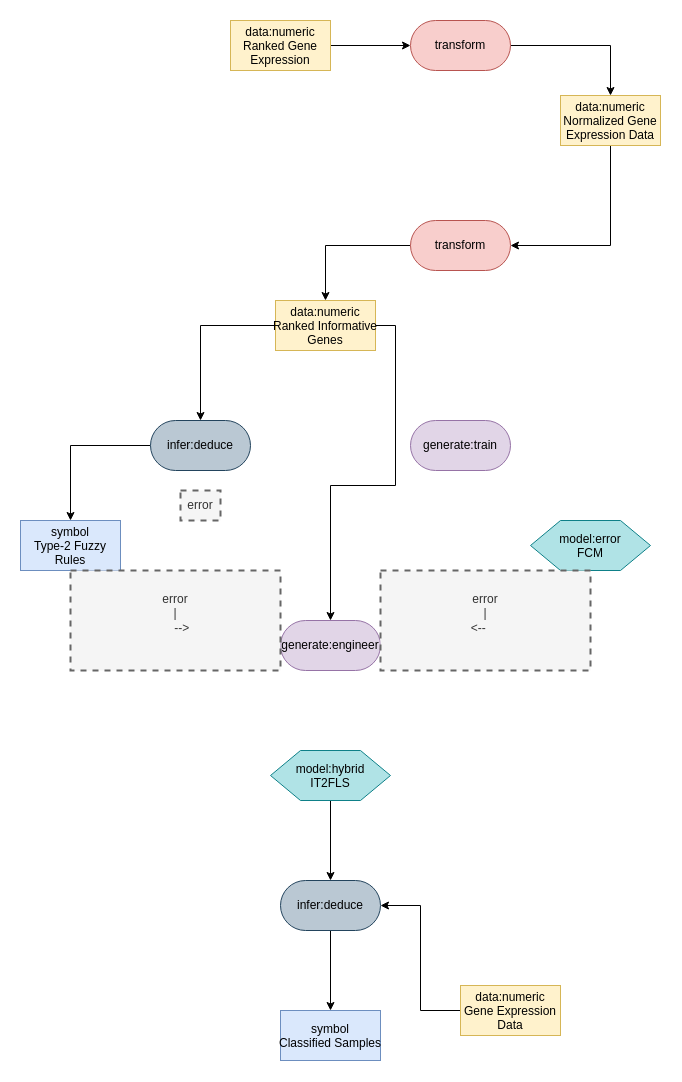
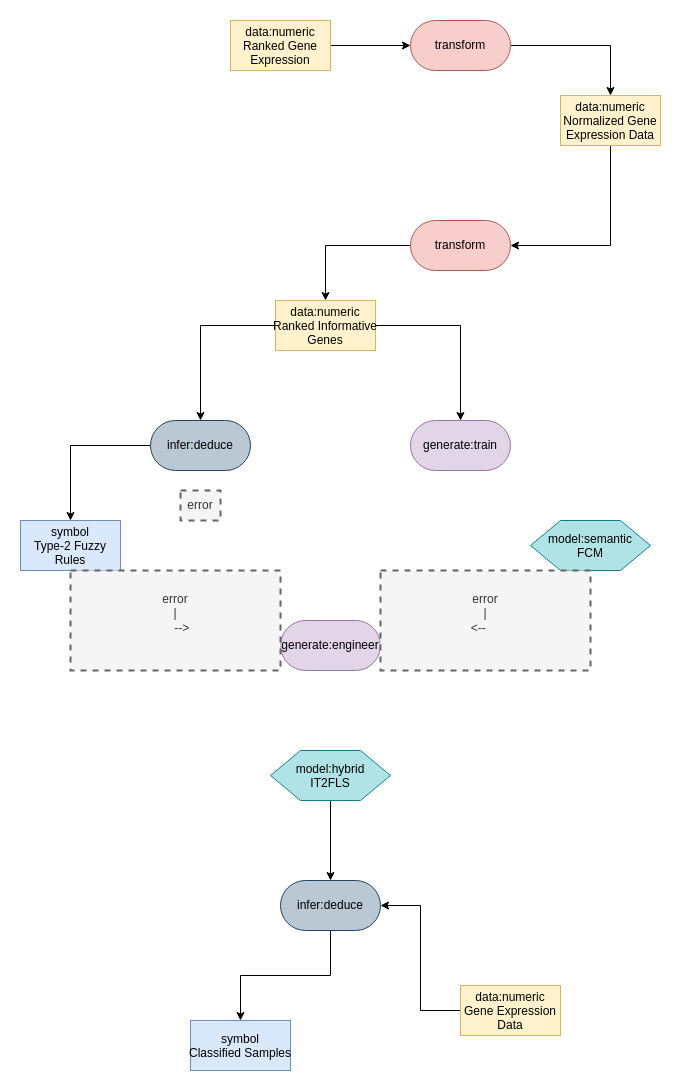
- <mxCell id="11" style="edgeStyle=orthogonalEdgeStyle;rounded=0;orthogonalLoop=1;jettySize=auto;html=1;exitX=1;exitY=0.5;exitDx=0;exitDy=0;" edge="1" parent="1" source="12" target="16"><mxGeometry relative="1" as="geometry" /></mxCell>
+ <mxCell id="11" style="edgeStyle=orthogonalEdgeStyle;rounded=0;orthogonalLoop=1;jettySize=auto;html=1;exitX=1;exitY=0.5;exitDx=0;exitDy=0;entryX=0.5;entryY=0;entryDx=0;entryDy=0;" edge="1" parent="1" source="12" target="18"><mxGeometry relative="1" as="geometry" /></mxCell>
- <mxCell id="19" value="model:error&#10;FCM" style="shape=hexagon;perimeter=hexagonPerimeter2;fillColor=#b0e3e6;strokeColor=#0e8088;" name="model" vertex="1" parent="1"><mxGeometry x="530" y="520" width="120" height="50" as="geometry" /></mxCell>
+ <mxCell id="19" value="model:semantic&#10;FCM" style="shape=hexagon;perimeter=hexagonPerimeter2;fillColor=#b0e3e6;strokeColor=#0e8088;" name="model" vertex="1" parent="1"><mxGeometry x="530" y="520" width="120" height="50" as="geometry" /></mxCell>
- <mxCell id="27" value="symbol&#10;Classified Samples" style="rectangle;fillColor=#dae8fc;strokeColor=#6c8ebf;" name="symbol" vertex="1" parent="1"><mxGeometry x="280" y="1010" width="100" height="50" as="geometry" /></mxCell>
+ <mxCell id="27" value="symbol&#10;Classified Samples" style="rectangle;fillColor=#dae8fc;strokeColor=#6c8ebf;" name="symbol" vertex="1" parent="1"><mxGeometry x="190" y="1020" width="100" height="50" as="geometry" /></mxCell>
